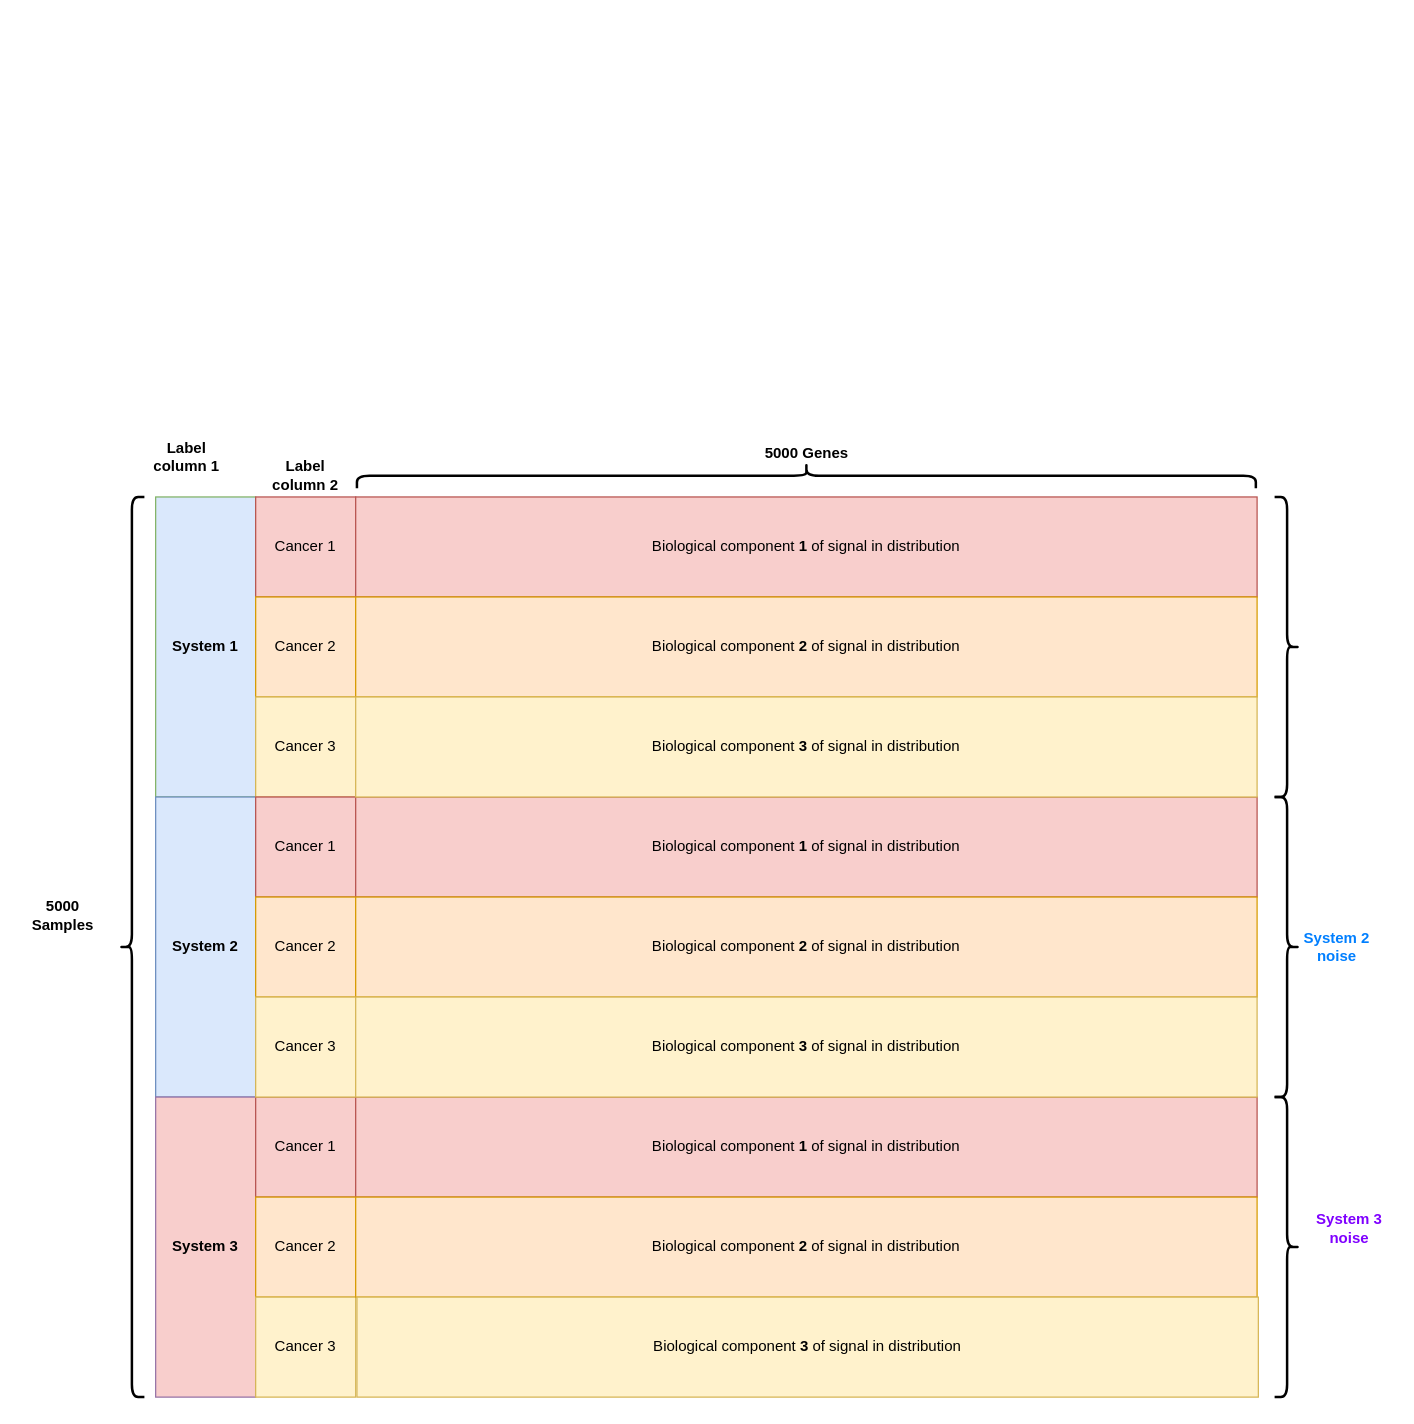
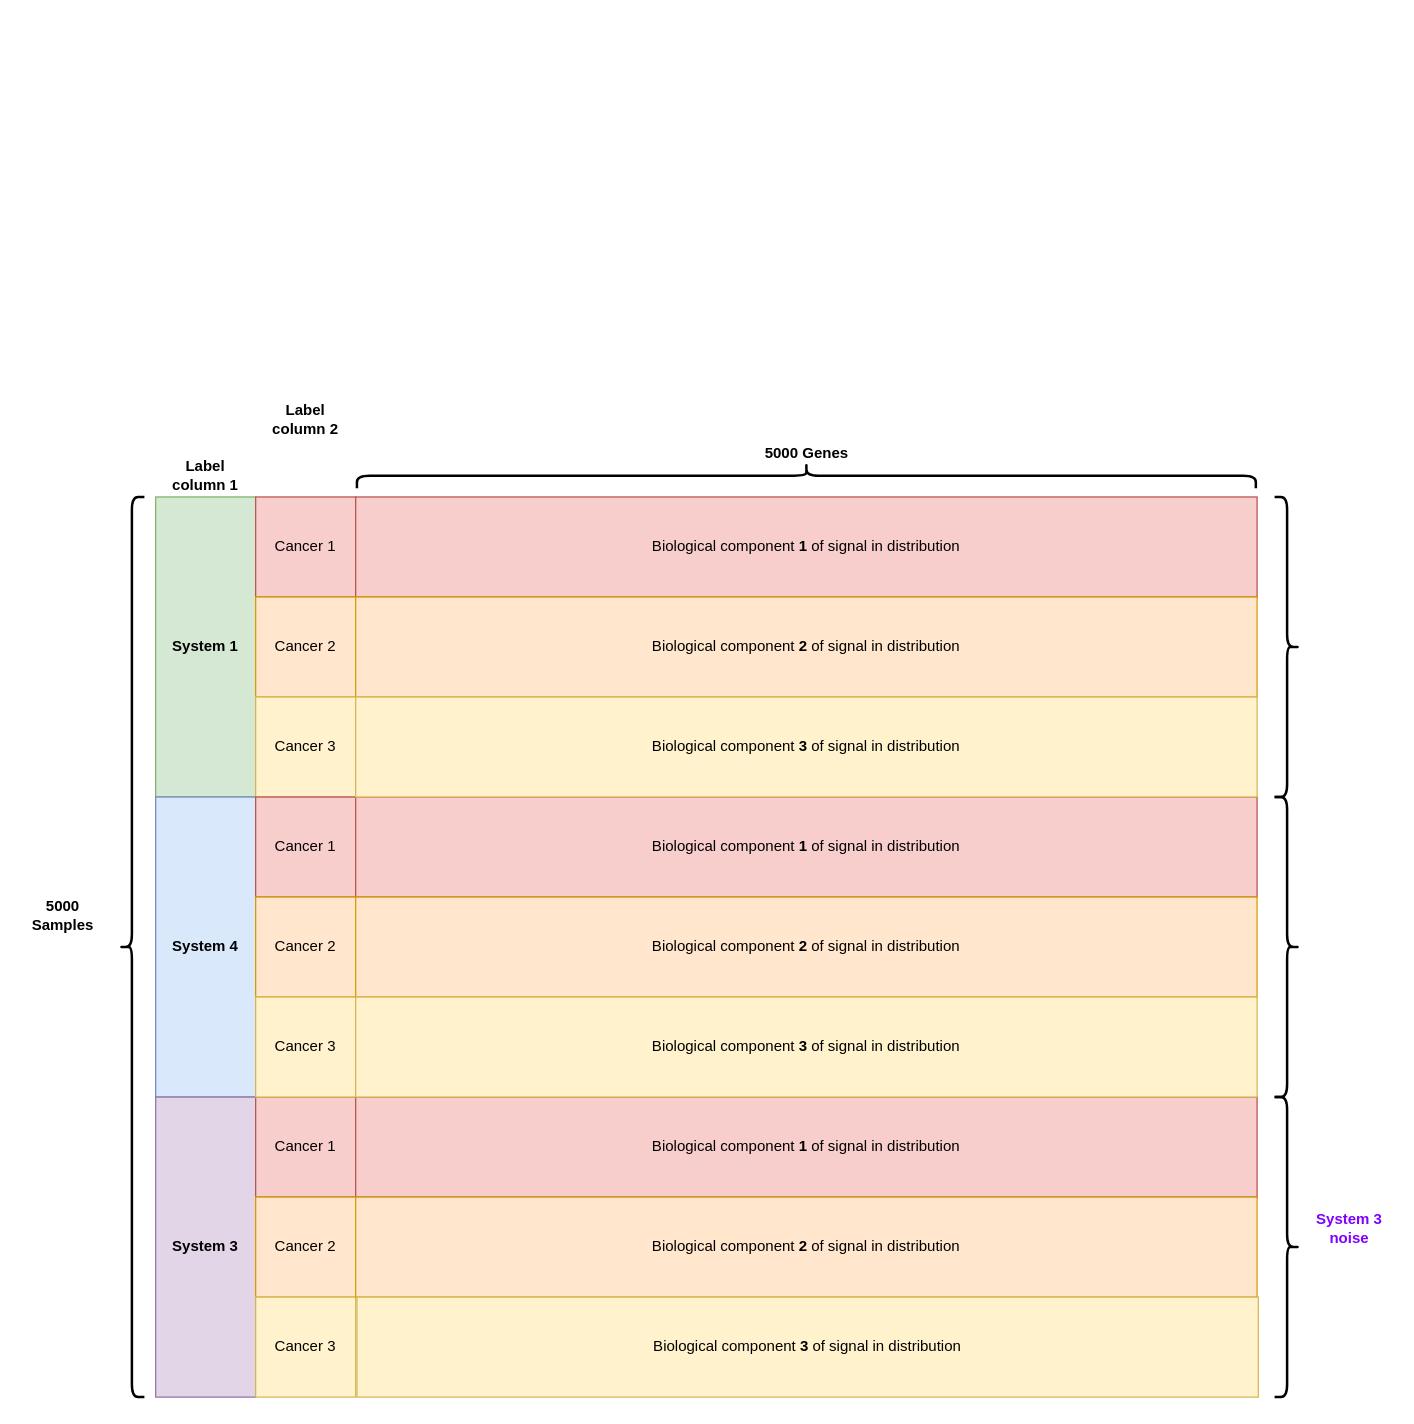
- <mxCell id="33" value="&lt;b style=&quot;border-color: var(--border-color);&quot;&gt;Label column 1&lt;/b&gt;" style="text;html=1;strokeColor=none;fillColor=none;align=center;verticalAlign=middle;whiteSpace=wrap;rounded=0;" parent="1" vertex="1"><mxGeometry x="119" y="350" width="60" height="30" as="geometry" /></mxCell>
+ <mxCell id="33" value="&lt;b style=&quot;border-color: var(--border-color);&quot;&gt;Label column 1&lt;/b&gt;" style="text;html=1;strokeColor=none;fillColor=none;align=center;verticalAlign=middle;whiteSpace=wrap;rounded=0;" parent="1" vertex="1"><mxGeometry x="134" y="365" width="60" height="30" as="geometry" /></mxCell>
- <mxCell id="34" value="&lt;b style=&quot;border-color: var(--border-color);&quot;&gt;Label column 2&lt;/b&gt;" style="text;html=1;strokeColor=none;fillColor=none;align=center;verticalAlign=middle;whiteSpace=wrap;rounded=0;" parent="1" vertex="1"><mxGeometry x="214" y="365" width="60" height="30" as="geometry" /></mxCell>
+ <mxCell id="34" value="&lt;b style=&quot;border-color: var(--border-color);&quot;&gt;Label column 2&lt;/b&gt;" style="text;html=1;strokeColor=none;fillColor=none;align=center;verticalAlign=middle;whiteSpace=wrap;rounded=0;" parent="1" vertex="1"><mxGeometry x="214" y="320" width="60" height="30" as="geometry" /></mxCell>
- <mxCell id="2" value="&lt;b&gt;System 1&lt;/b&gt;" style="rounded=0;whiteSpace=wrap;html=1;fillColor=#dae8fc;strokeColor=#82b366;" parent="1" vertex="1"><mxGeometry x="124" y="397" width="80" height="240" as="geometry" /></mxCell>
+ <mxCell id="2" value="&lt;b&gt;System 1&lt;/b&gt;" style="rounded=0;whiteSpace=wrap;html=1;fillColor=#d5e8d4;strokeColor=#82b366;" parent="1" vertex="1"><mxGeometry x="124" y="397" width="80" height="240" as="geometry" /></mxCell>
- <mxCell id="3" value="&lt;b&gt;System 2&lt;/b&gt;" style="rounded=0;whiteSpace=wrap;html=1;fillColor=#dae8fc;strokeColor=#6c8ebf;" parent="1" vertex="1"><mxGeometry x="124" y="637" width="80" height="240" as="geometry" /></mxCell>
+ <mxCell id="3" value="&lt;b&gt;System 4&lt;/b&gt;" style="rounded=0;whiteSpace=wrap;html=1;fillColor=#dae8fc;strokeColor=#6c8ebf;" parent="1" vertex="1"><mxGeometry x="124" y="637" width="80" height="240" as="geometry" /></mxCell>
- <mxCell id="32" value="&lt;font color=&quot;#007fff&quot;&gt;&lt;b&gt;System 2 noise&lt;/b&gt;&lt;/font&gt;" style="text;html=1;strokeColor=none;fillColor=none;align=center;verticalAlign=middle;whiteSpace=wrap;rounded=0;fontColor=#009900;" parent="1" vertex="1"><mxGeometry x="1039" y="742" width="60" height="30" as="geometry" /></mxCell>
- <mxCell id="4" value="&lt;b&gt;System 3&lt;/b&gt;" style="rounded=0;whiteSpace=wrap;html=1;fillColor=#f8cecc;strokeColor=#9673a6;" parent="1" vertex="1"><mxGeometry x="124" y="877" width="80" height="240" as="geometry" /></mxCell>
+ <mxCell id="4" value="&lt;b&gt;System 3&lt;/b&gt;" style="rounded=0;whiteSpace=wrap;html=1;fillColor=#e1d5e7;strokeColor=#9673a6;" parent="1" vertex="1"><mxGeometry x="124" y="877" width="80" height="240" as="geometry" /></mxCell>
